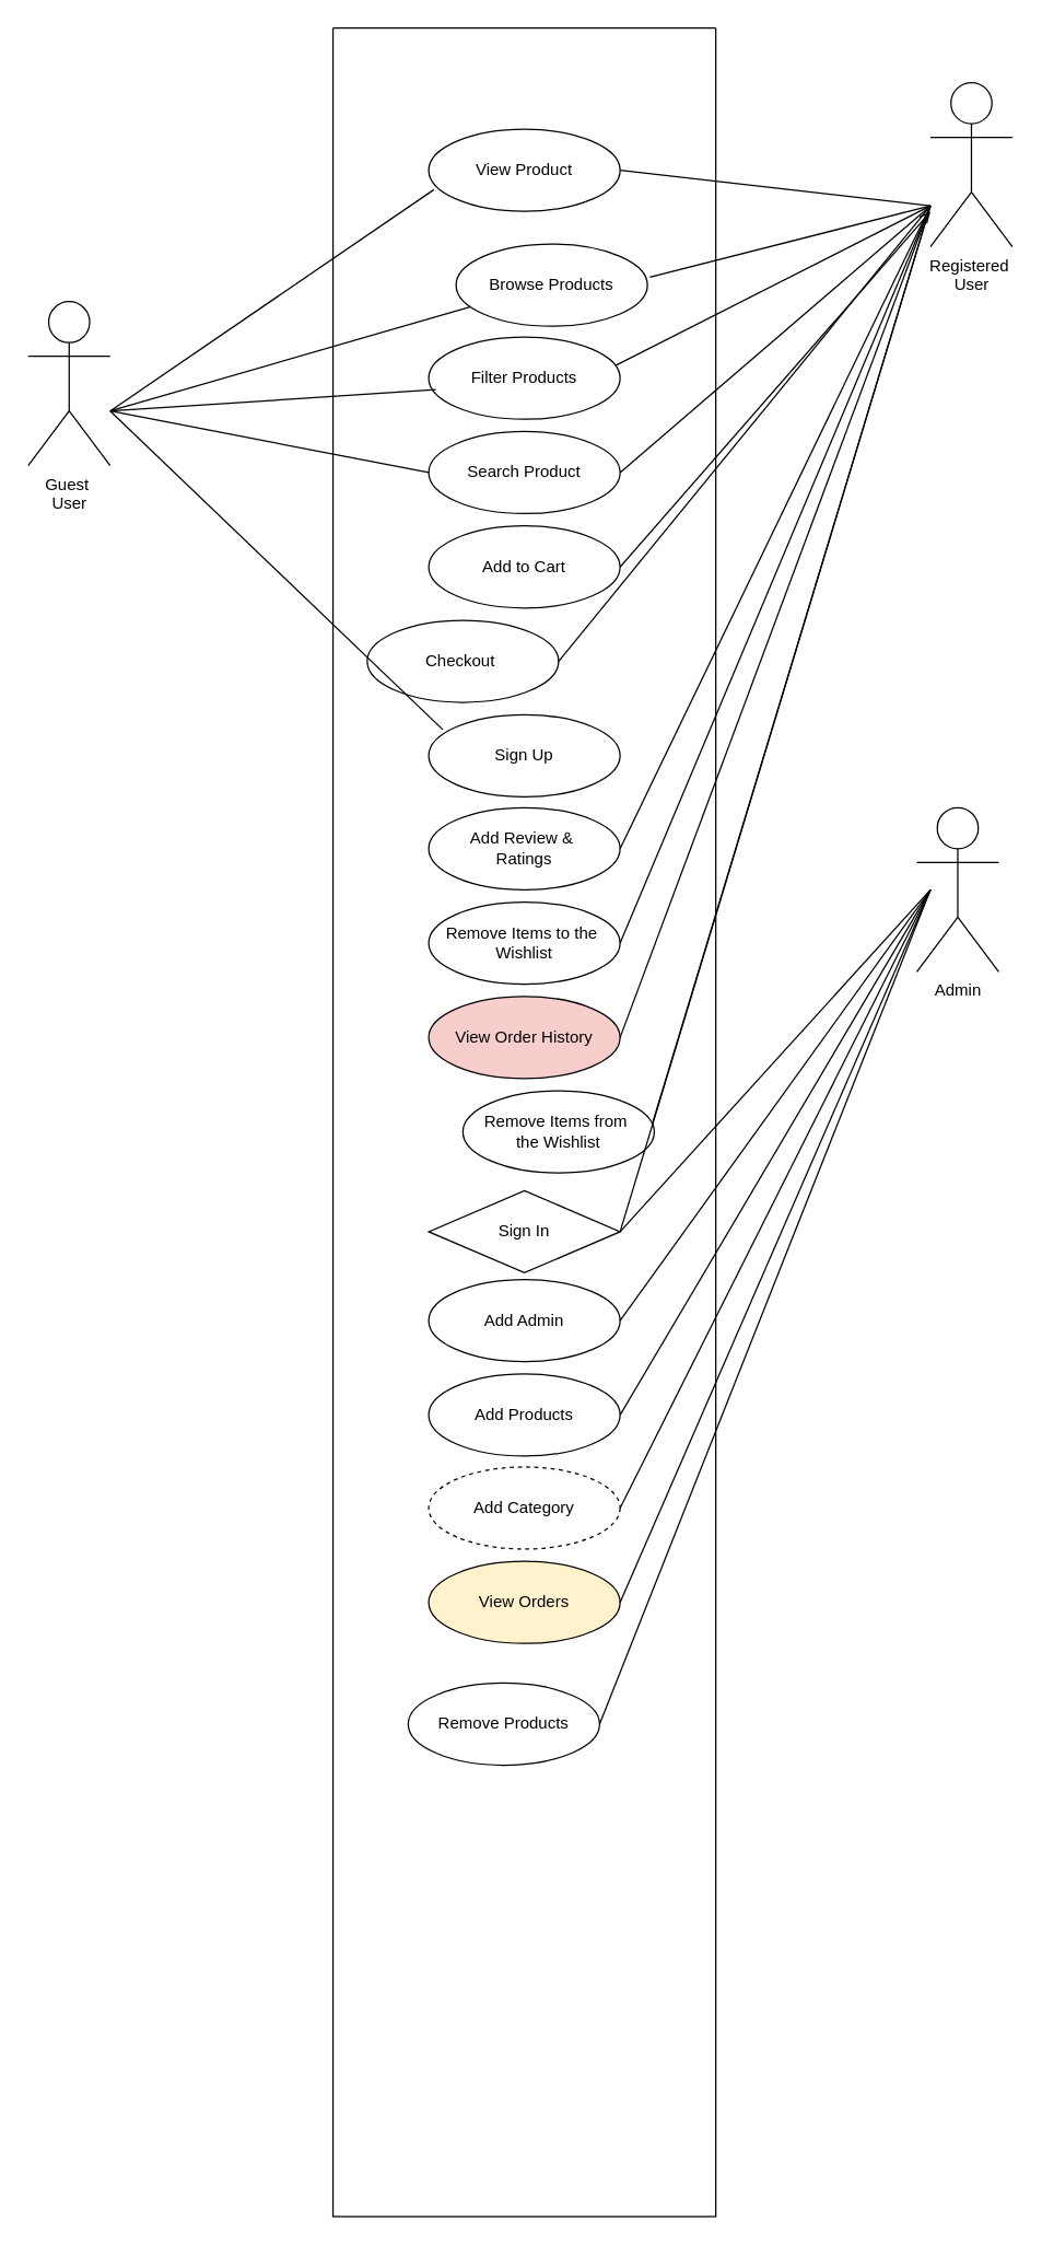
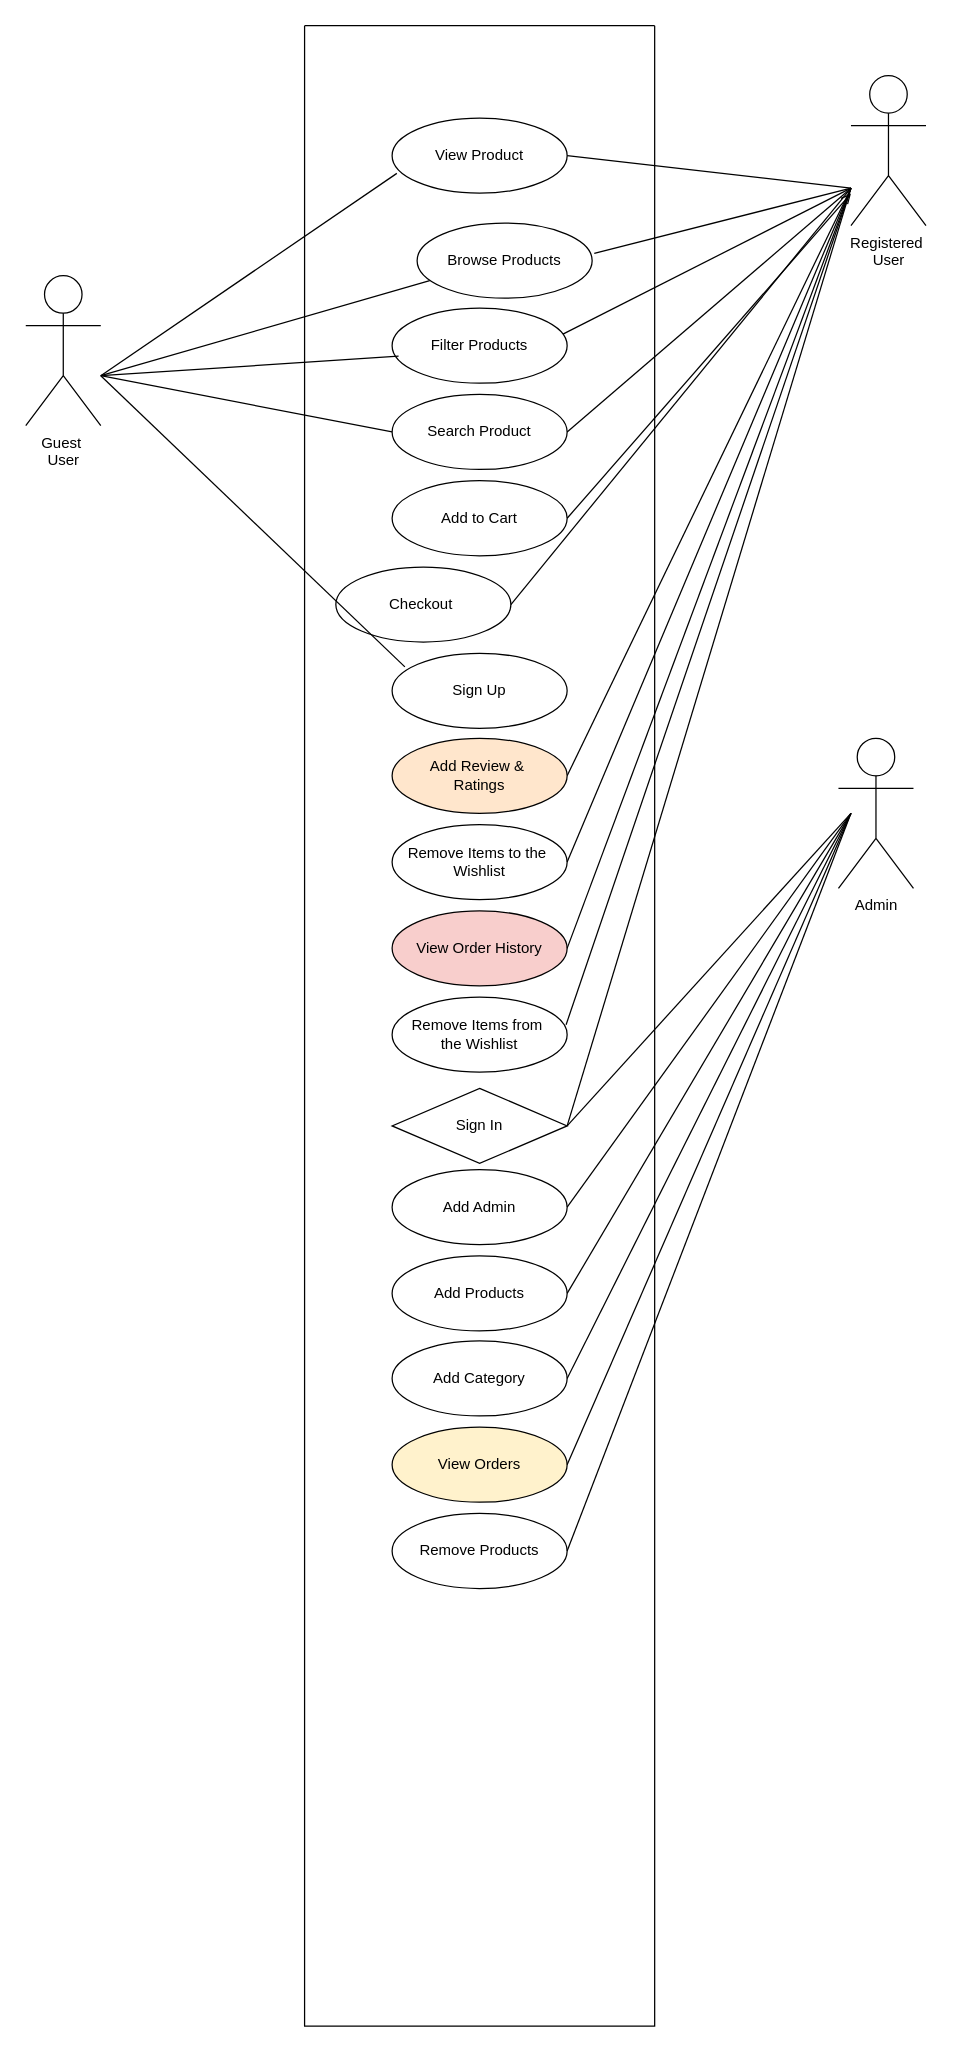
- <mxCell id="42" value="Add Review &amp;amp;&amp;nbsp;&lt;div&gt;Ratings&lt;/div&gt;" style="ellipse;whiteSpace=wrap;html=1;" vertex="1" parent="41"><mxGeometry x="70" y="570" width="140" height="60" as="geometry" /></mxCell>
+ <mxCell id="42" value="Add Review &amp;amp;&amp;nbsp;&lt;div&gt;Ratings&lt;/div&gt;" style="ellipse;whiteSpace=wrap;html=1;fillColor=#ffe6cc;" vertex="1" parent="41"><mxGeometry x="70" y="570" width="140" height="60" as="geometry" /></mxCell>
- <mxCell id="18" value="Remove Items from&amp;nbsp;&lt;div&gt;the Wishlist&lt;/div&gt;" style="ellipse;whiteSpace=wrap;html=1;" vertex="1" parent="1"><mxGeometry x="338" y="797" width="140" height="60" as="geometry" /></mxCell>
+ <mxCell id="18" value="Remove Items from&amp;nbsp;&lt;div&gt;the Wishlist&lt;/div&gt;" style="ellipse;whiteSpace=wrap;html=1;" vertex="1" parent="1"><mxGeometry x="313" y="797" width="140" height="60" as="geometry" /></mxCell>
- <mxCell id="14" value="Add Category" style="ellipse;whiteSpace=wrap;html=1;dashed=1;" vertex="1" parent="1"><mxGeometry x="313" y="1072" width="140" height="60" as="geometry" /></mxCell>
+ <mxCell id="14" value="Add Category" style="ellipse;whiteSpace=wrap;html=1;" vertex="1" parent="1"><mxGeometry x="313" y="1072" width="140" height="60" as="geometry" /></mxCell>
- <mxCell id="15" value="Remove Products" style="ellipse;whiteSpace=wrap;html=1;" vertex="1" parent="1"><mxGeometry x="298" y="1230" width="140" height="60" as="geometry" /></mxCell>
+ <mxCell id="15" value="Remove Products" style="ellipse;whiteSpace=wrap;html=1;" vertex="1" parent="1"><mxGeometry x="313" y="1210" width="140" height="60" as="geometry" /></mxCell>
